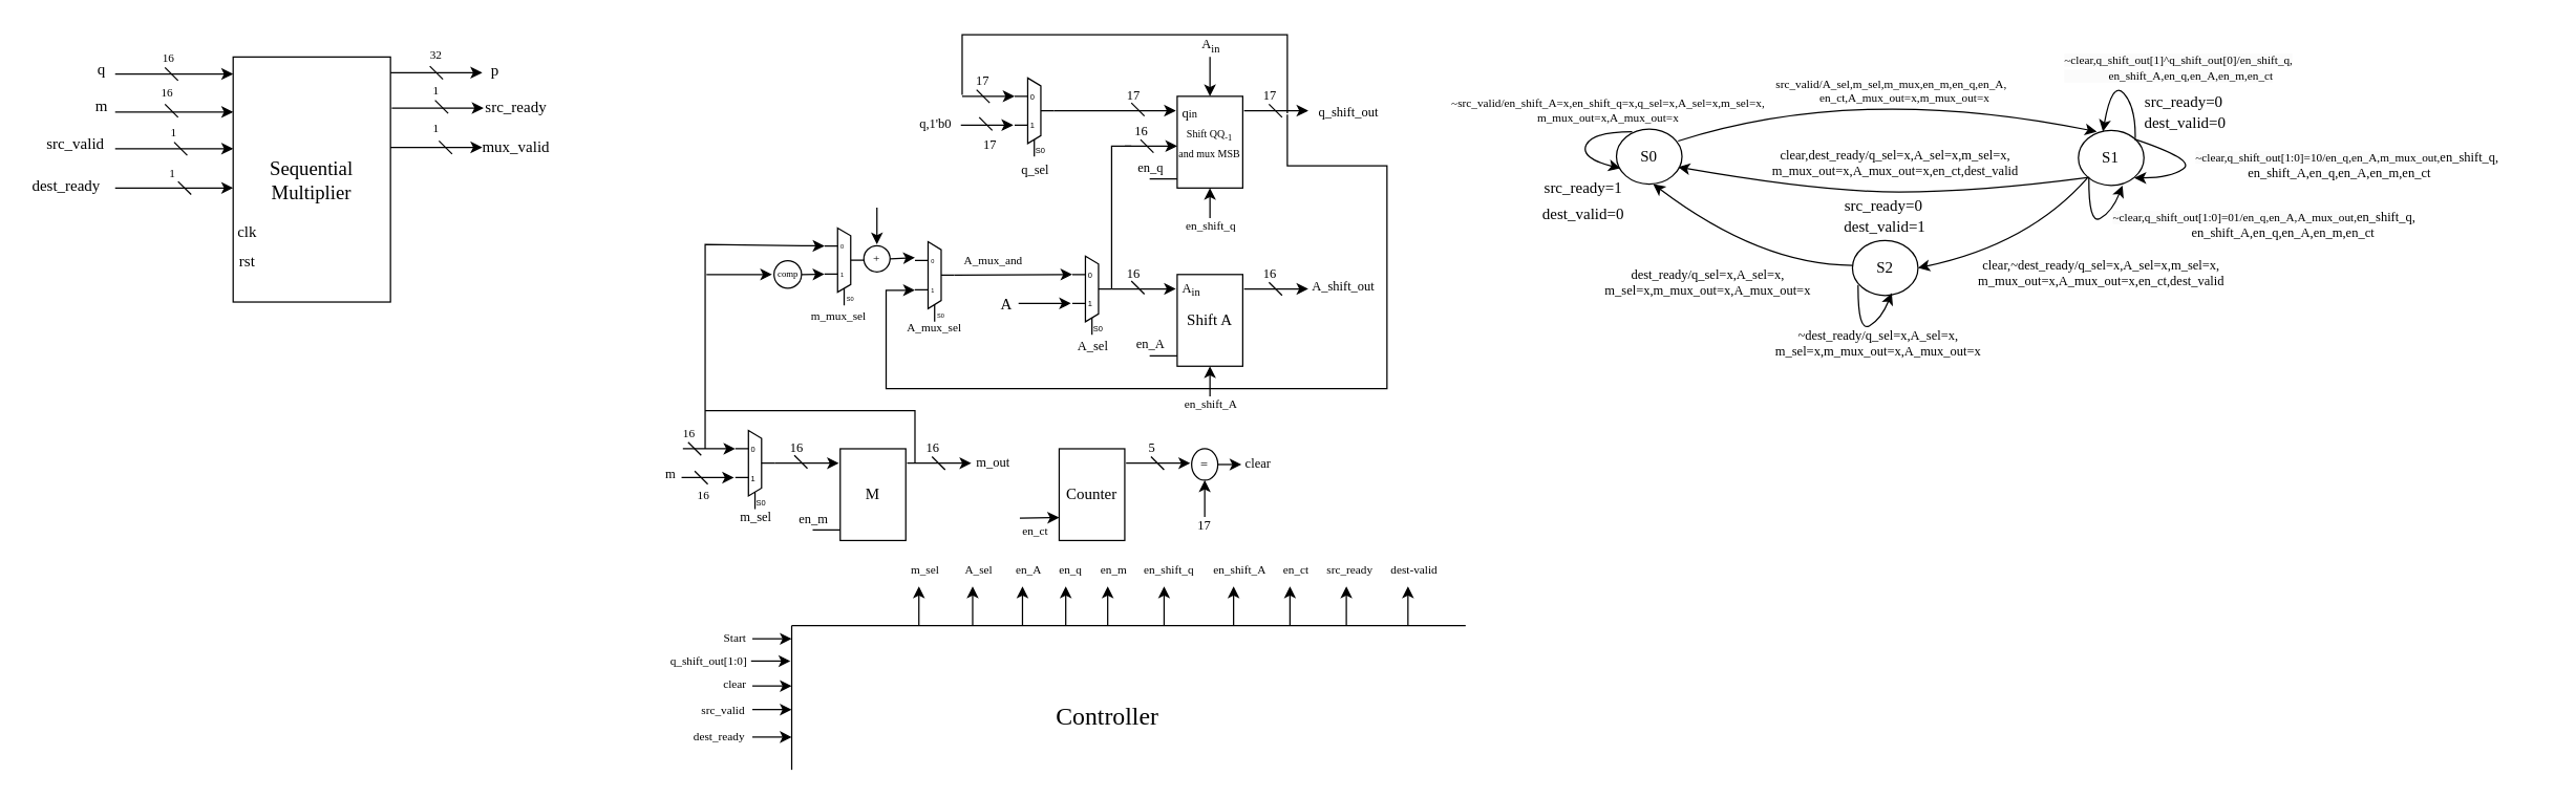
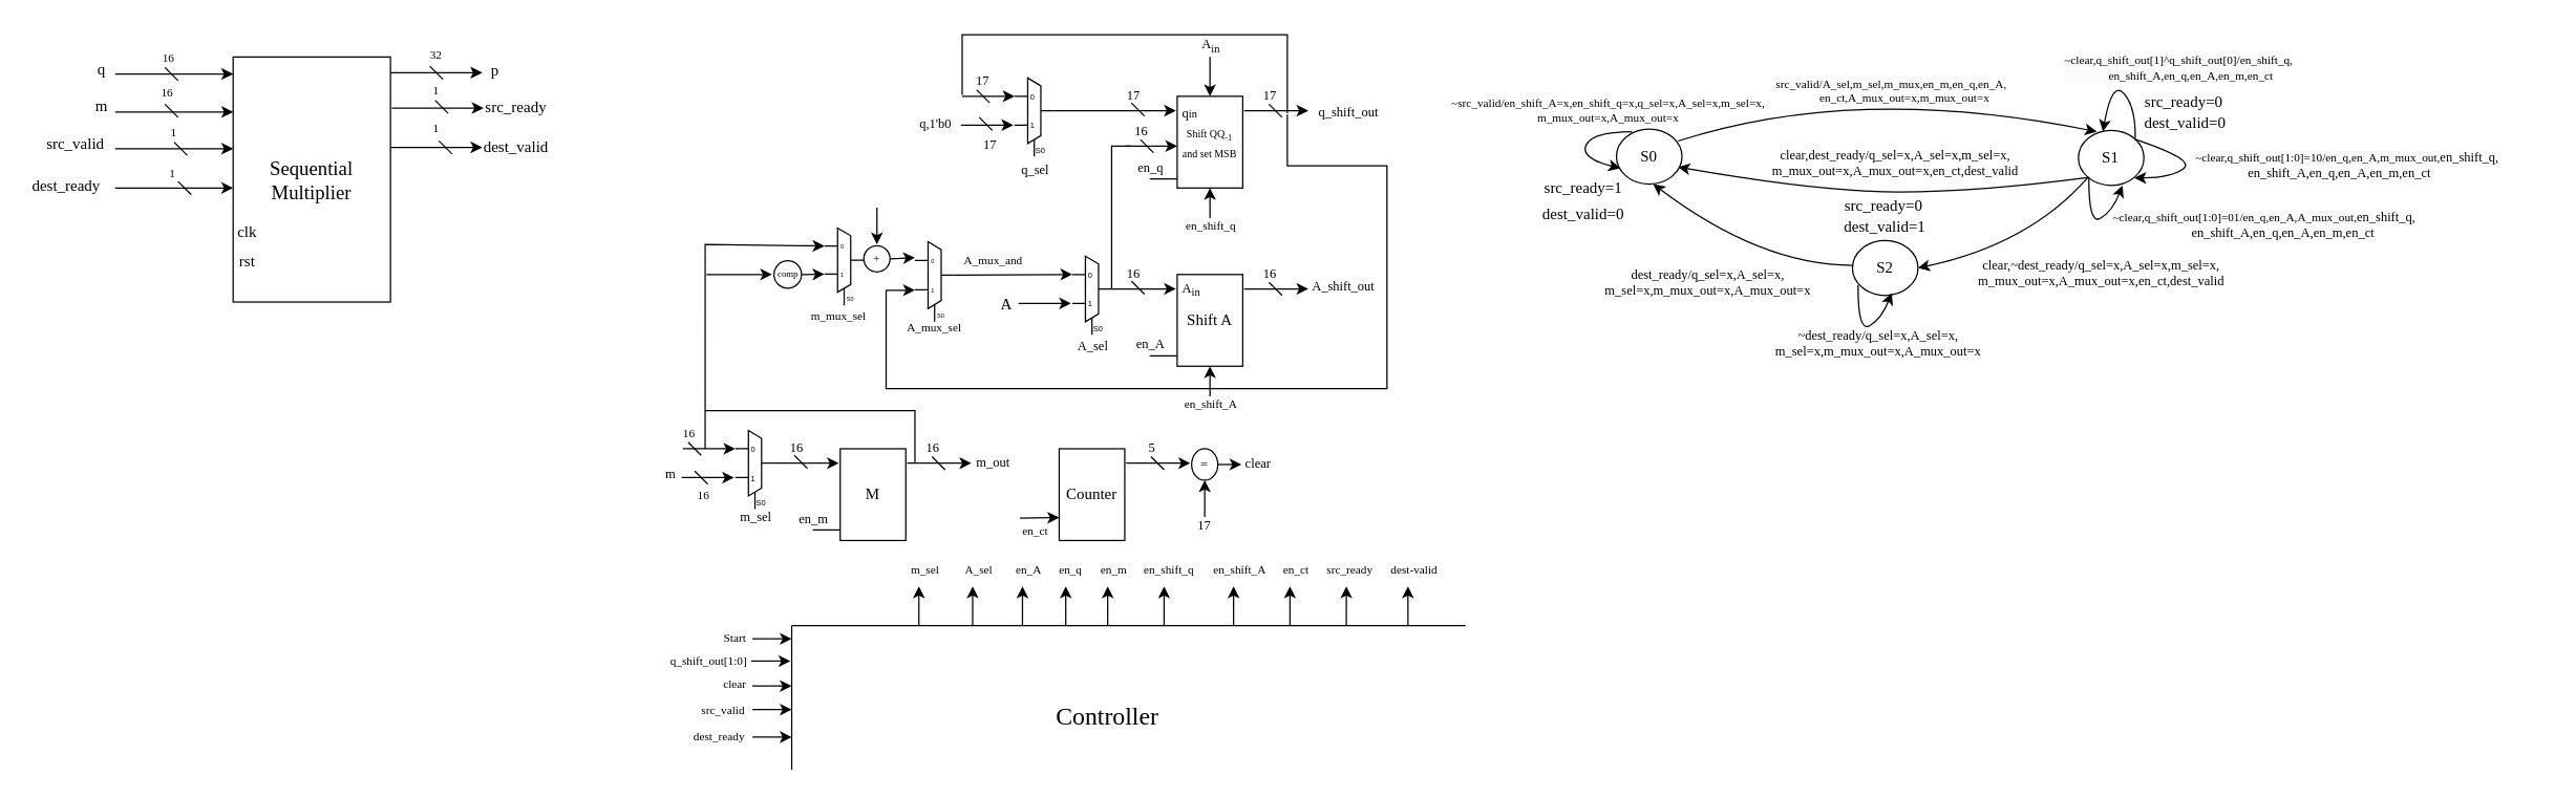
- <mxCell id="2" value="&lt;font style=&quot;font-size: 8px;&quot;&gt;Shift QQ&lt;sub&gt;-1&lt;/sub&gt; and mux MSB&lt;/font&gt;" style="rounded=0;whiteSpace=wrap;html=1;fontFamily=Times New Roman;" parent="1" vertex="1"><mxGeometry x="897" y="73" width="50" height="70" as="geometry" /></mxCell>
+ <mxCell id="2" value="&lt;font style=&quot;font-size: 8px;&quot;&gt;Shift QQ&lt;sub&gt;-1&lt;/sub&gt; and set MSB&lt;/font&gt;" style="rounded=0;whiteSpace=wrap;html=1;fontFamily=Times New Roman;" parent="1" vertex="1"><mxGeometry x="897" y="73" width="50" height="70" as="geometry" /></mxCell>
- <mxCell id="178" value="mux_valid" style="text;html=1;strokeColor=none;fillColor=none;align=center;verticalAlign=middle;whiteSpace=wrap;rounded=0;fontSize=12;fontFamily=Times New Roman;" parent="1" vertex="1"><mxGeometry x="363" y="97" width="60" height="30" as="geometry" /></mxCell>
+ <mxCell id="178" value="dest_valid" style="text;html=1;strokeColor=none;fillColor=none;align=center;verticalAlign=middle;whiteSpace=wrap;rounded=0;fontSize=12;fontFamily=Times New Roman;" parent="1" vertex="1"><mxGeometry x="363" y="97" width="60" height="30" as="geometry" /></mxCell>
